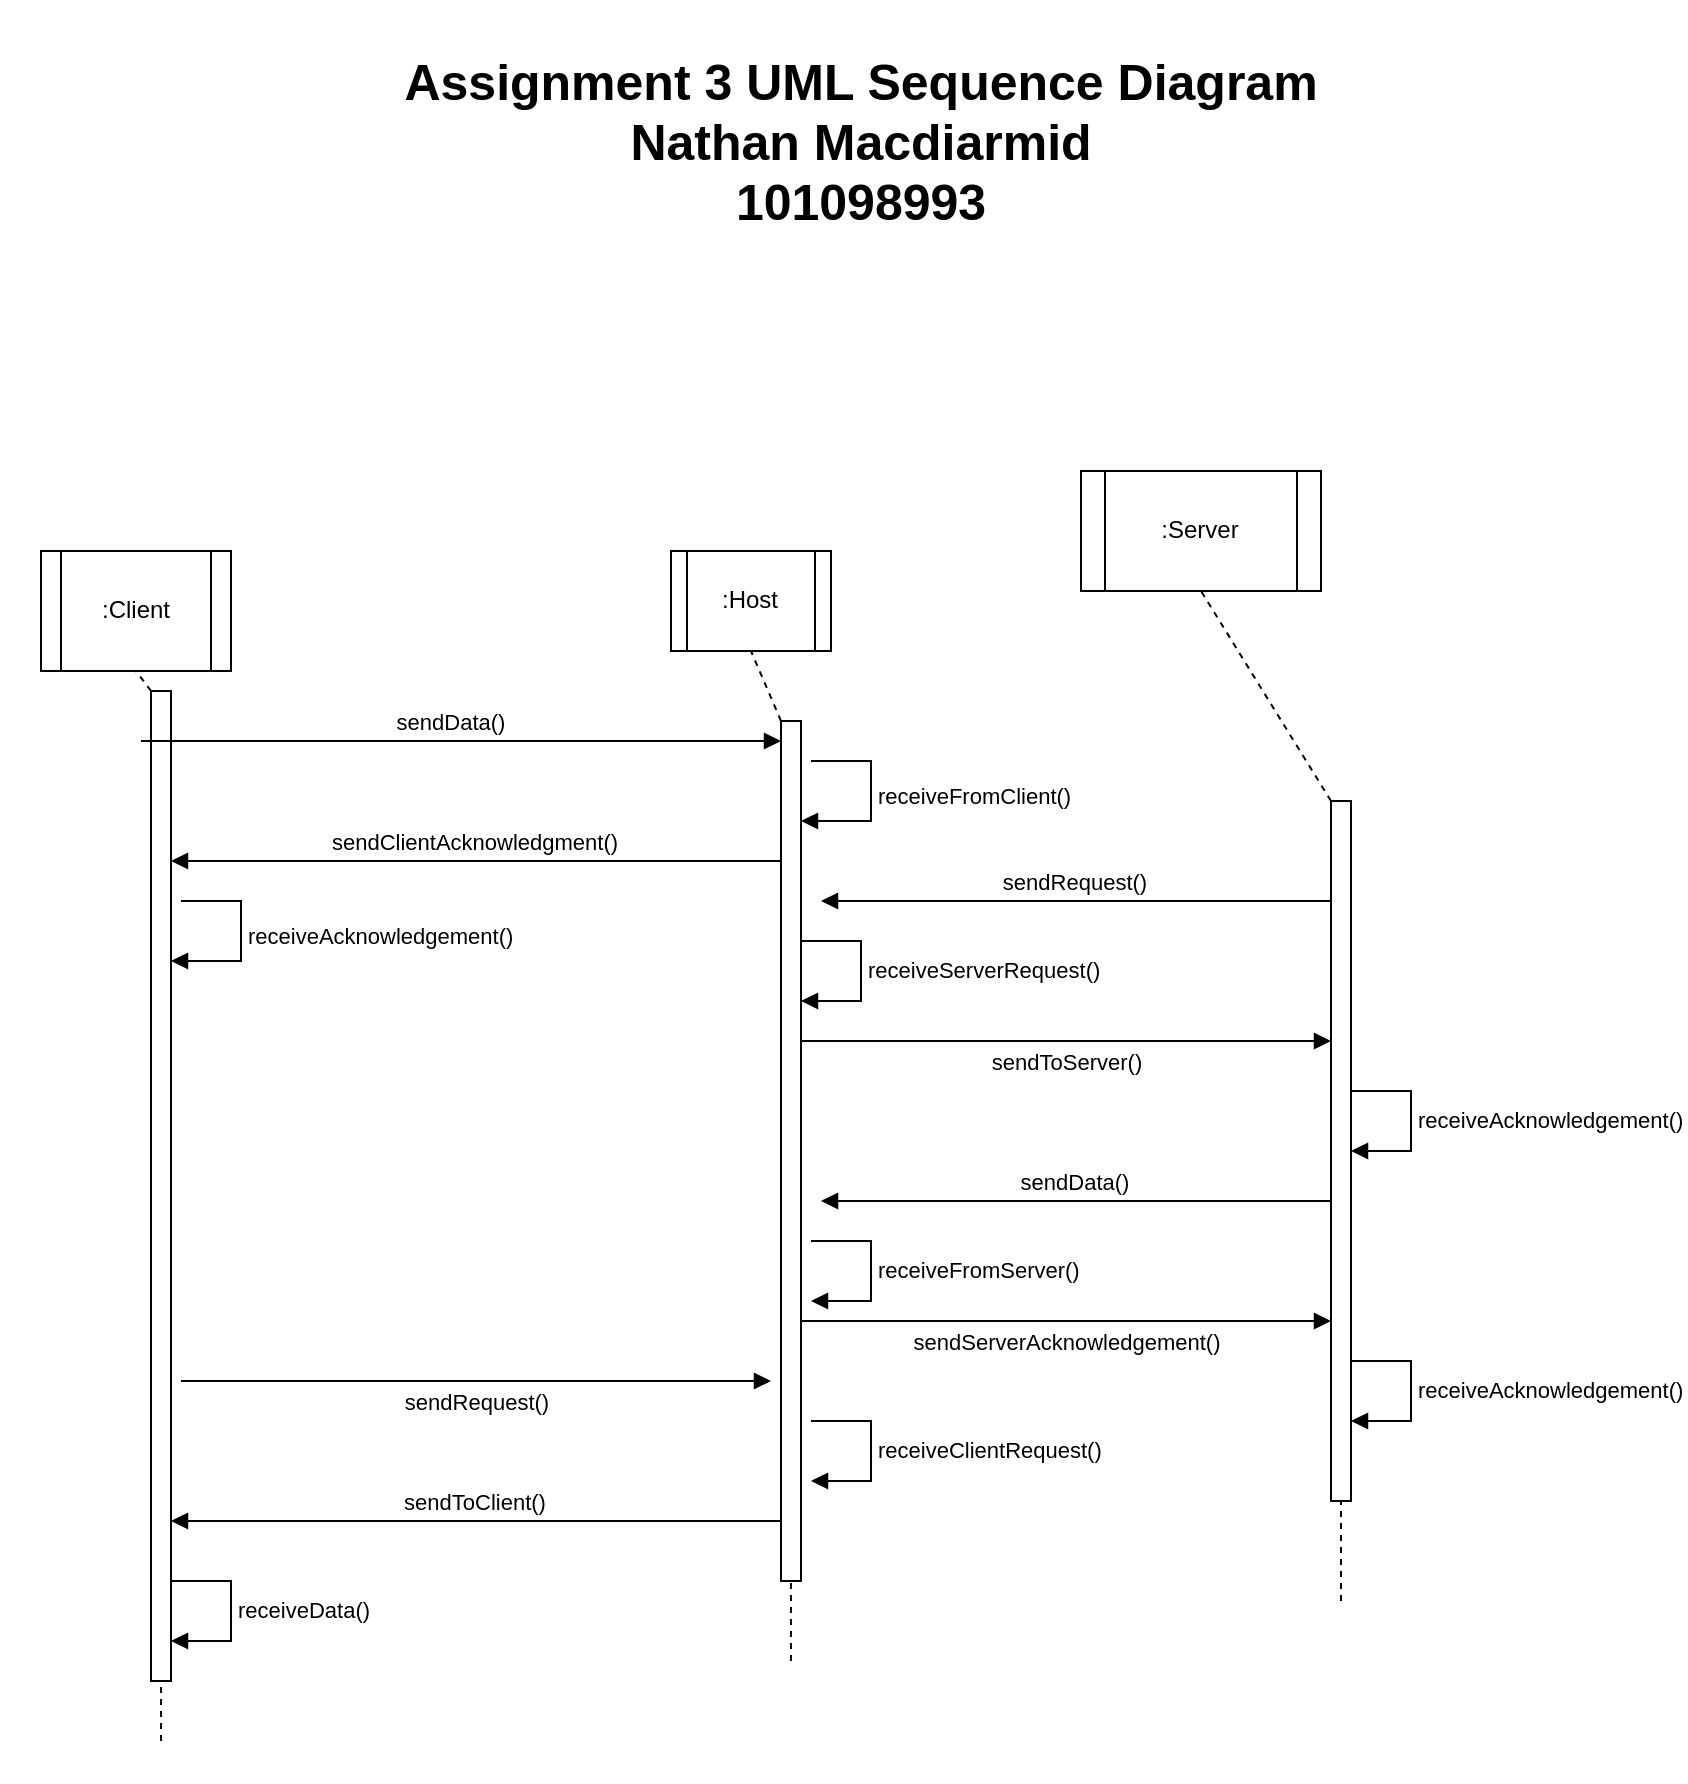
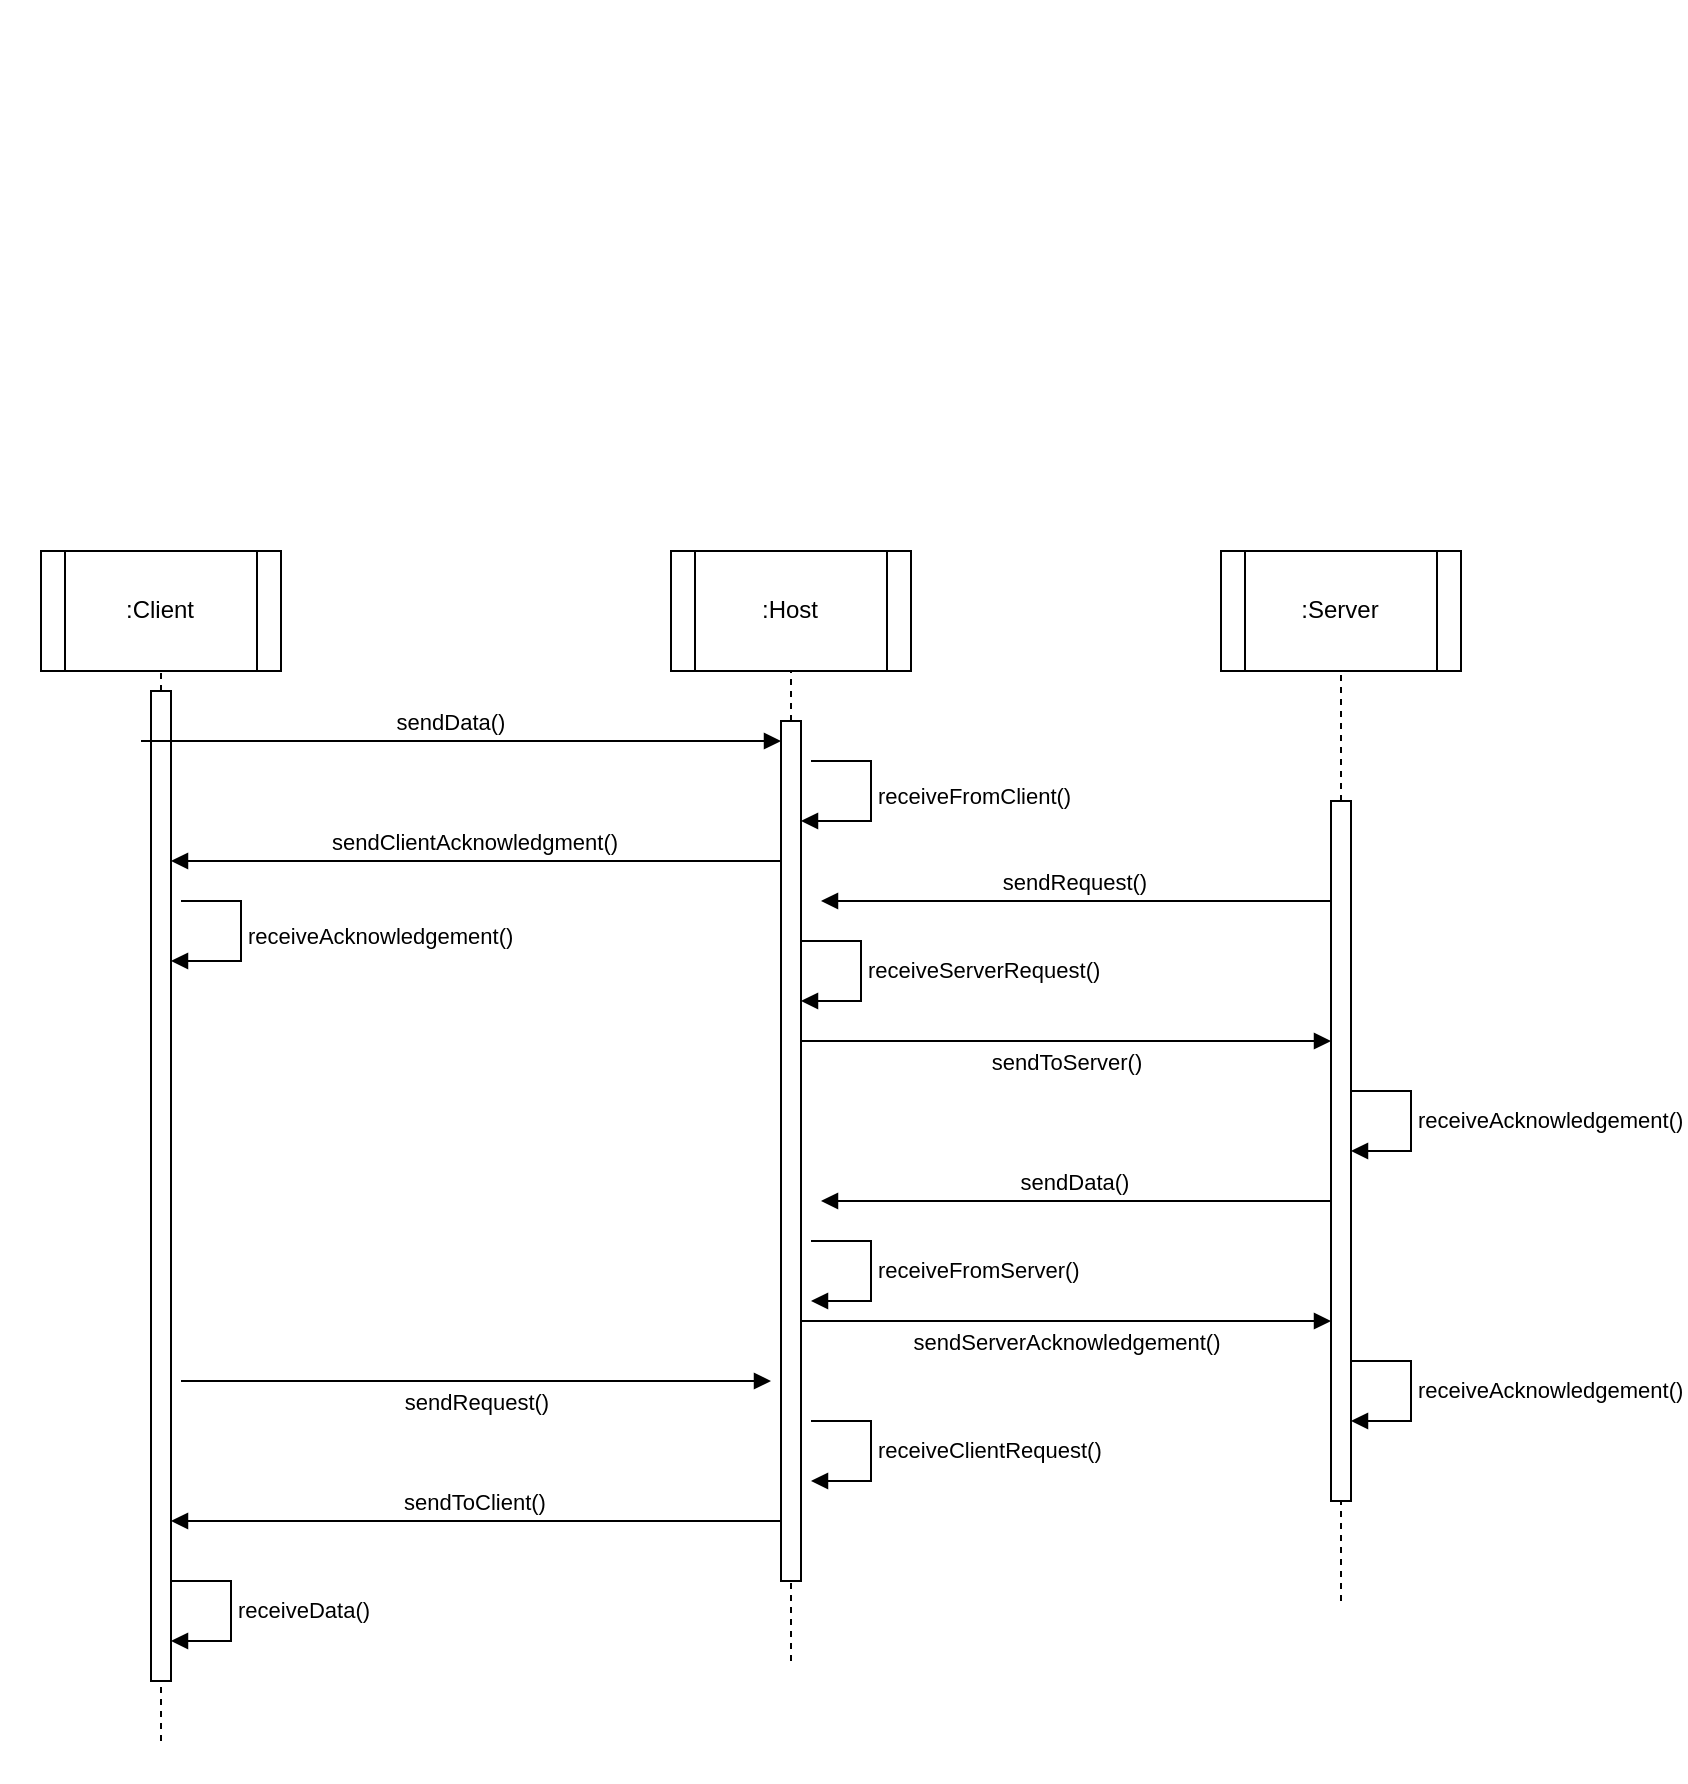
- <mxCell id="16" value="&lt;b style=&quot;font-size: 25px;&quot;&gt;Assignment 3 UML Sequence Diagram&lt;br&gt;Nathan Macdiarmid&lt;br&gt;101098993&lt;/b&gt;" style="text;html=1;align=center;verticalAlign=middle;resizable=0;points=[];autosize=1;strokeColor=none;fillColor=none;" parent="1" vertex="1"><mxGeometry x="190" y="20" width="480" height="100" as="geometry" /></mxCell>
- <mxCell id="4" value=":Server" style="shape=process;whiteSpace=wrap;html=1;backgroundOutline=1;" parent="1" vertex="1"><mxGeometry x="540" y="235" width="120" height="60" as="geometry" /></mxCell>
+ <mxCell id="4" value=":Server" style="shape=process;whiteSpace=wrap;html=1;backgroundOutline=1;" parent="1" vertex="1"><mxGeometry x="610" y="275" width="120" height="60" as="geometry" /></mxCell>
- <mxCell id="6" value=":Host" style="shape=process;whiteSpace=wrap;html=1;backgroundOutline=1;" parent="1" vertex="1"><mxGeometry x="335" y="275" width="80" height="50" as="geometry" /></mxCell>
+ <mxCell id="6" value=":Host" style="shape=process;whiteSpace=wrap;html=1;backgroundOutline=1;" parent="1" vertex="1"><mxGeometry x="335" y="275" width="120" height="60" as="geometry" /></mxCell>
- <mxCell id="2" value=":Client" style="shape=process;whiteSpace=wrap;html=1;backgroundOutline=1;" parent="1" vertex="1"><mxGeometry x="20" y="275" width="95" height="60" as="geometry" /></mxCell>
+ <mxCell id="2" value=":Client" style="shape=process;whiteSpace=wrap;html=1;backgroundOutline=1;" parent="1" vertex="1"><mxGeometry x="20" y="275" width="120" height="60" as="geometry" /></mxCell>
